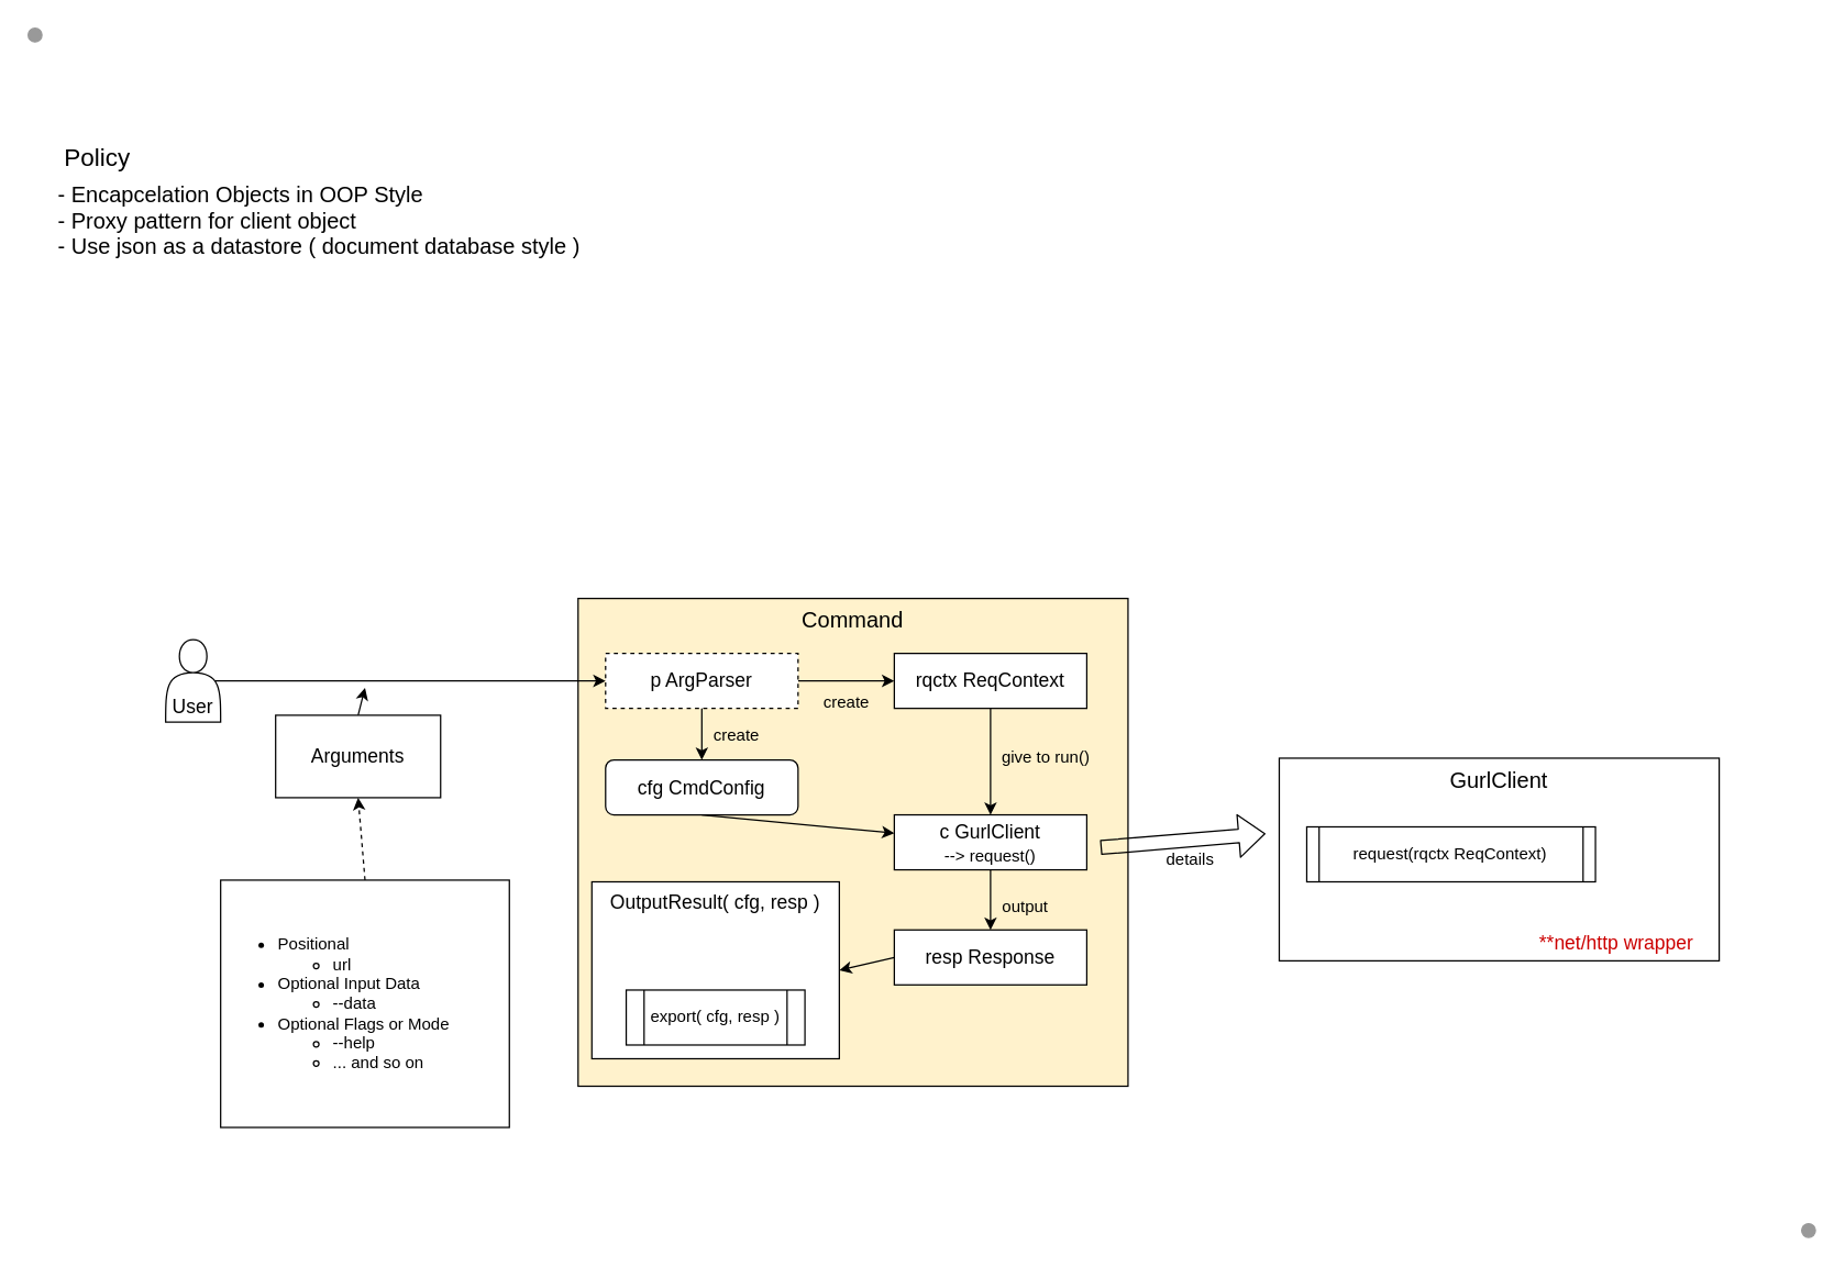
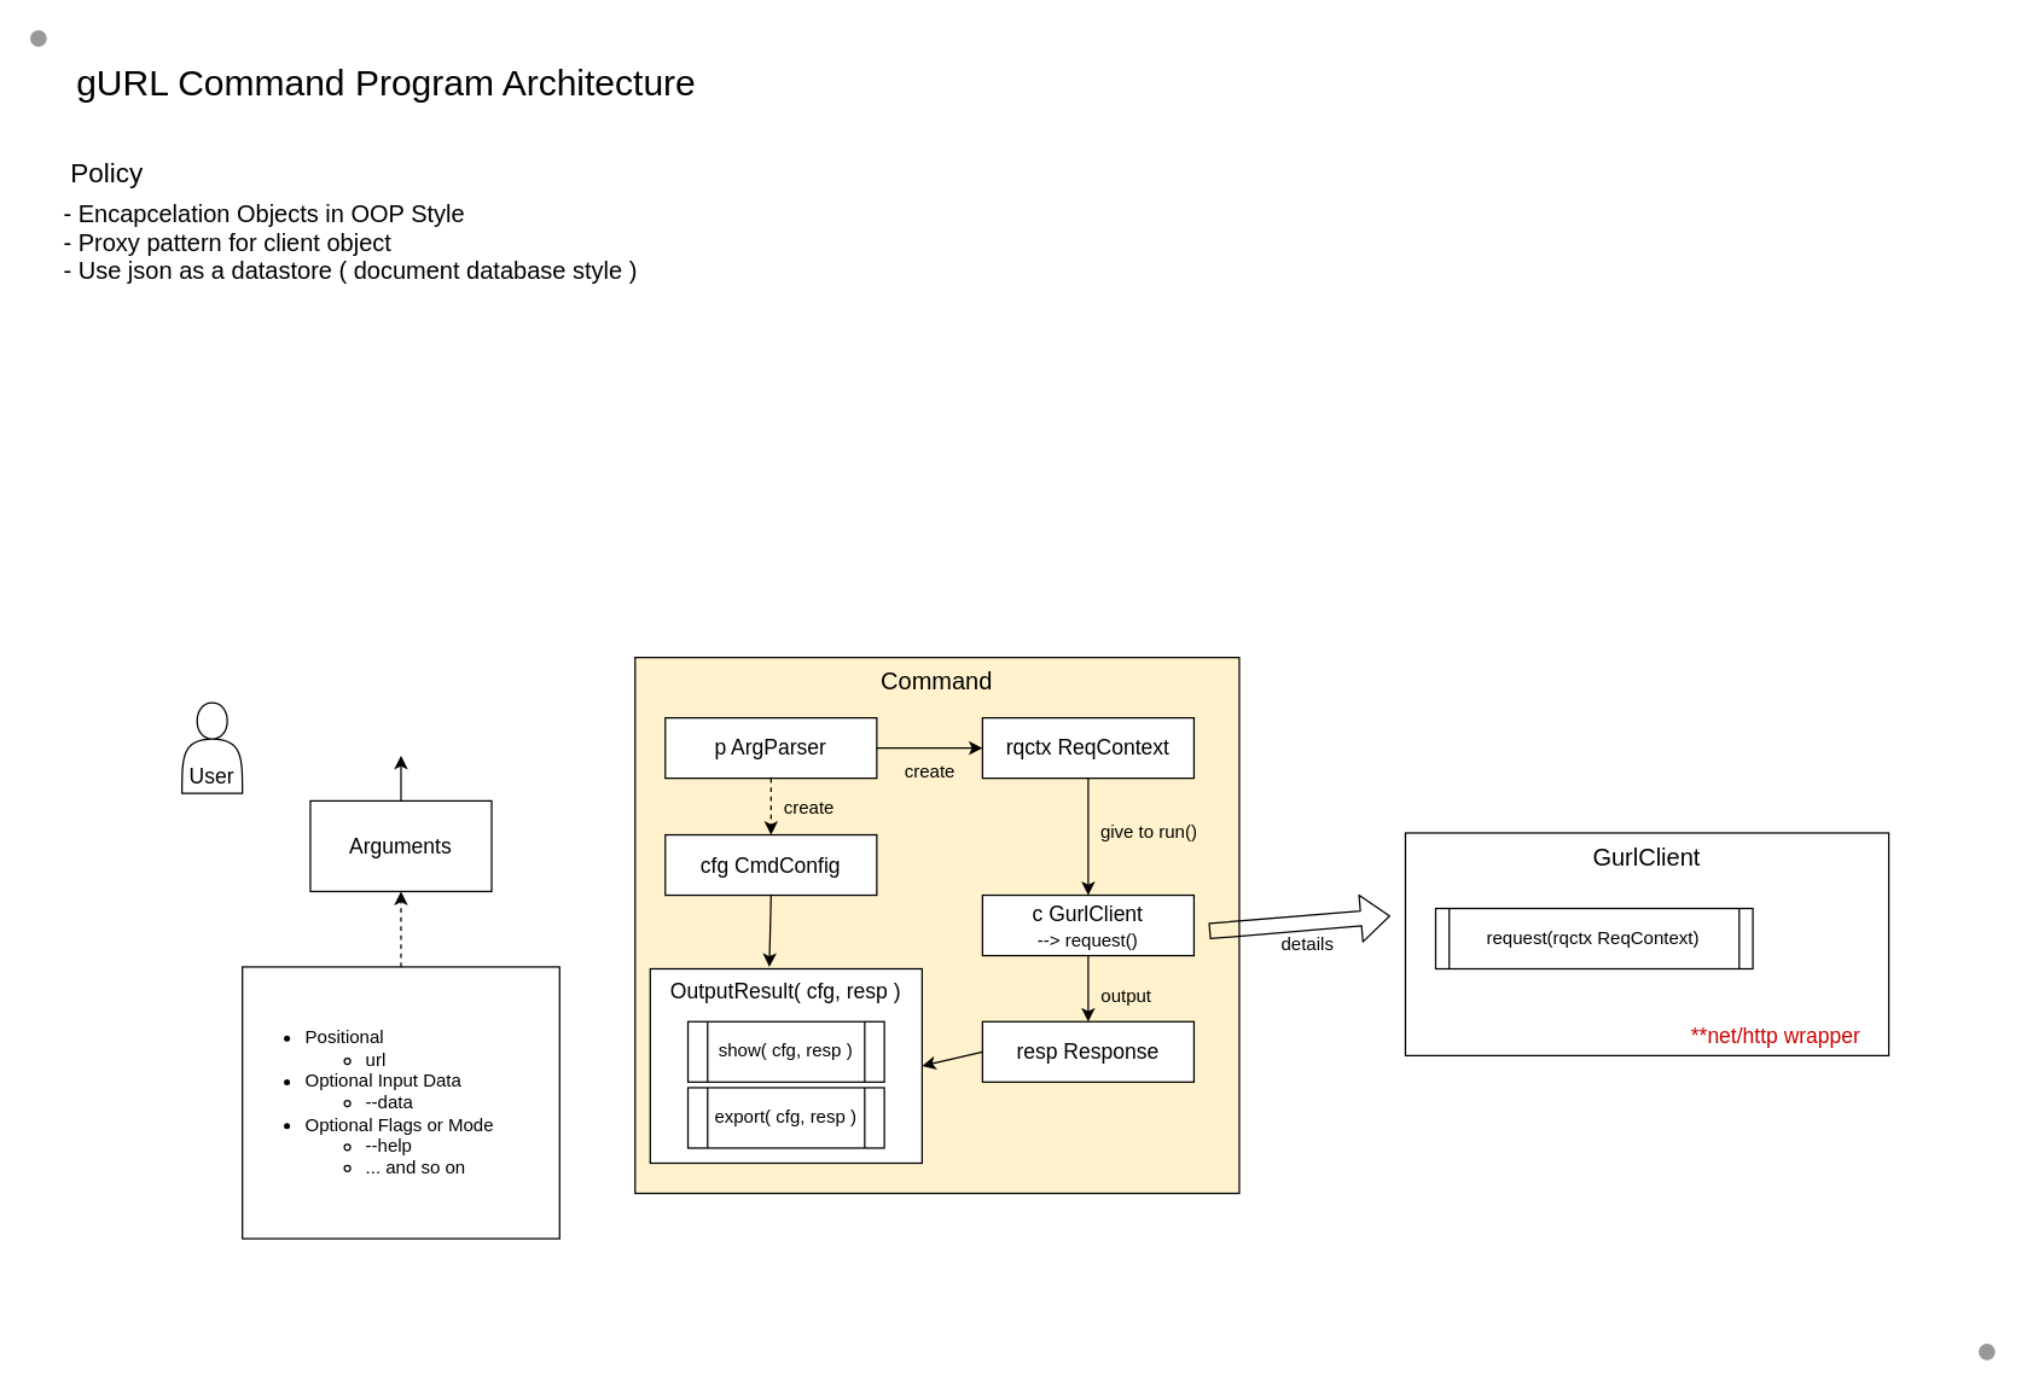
+ <mxCell id="3" value="gURL Command Program Architecture" style="text;html=1;align=center;verticalAlign=middle;resizable=0;points=[];autosize=1;strokeColor=none;fillColor=none;fontSize=24;" parent="1" vertex="1"><mxGeometry x="40" y="40" width="430" height="30" as="geometry" /></mxCell>
- <mxCell id="33" style="edgeStyle=none;html=1;exitX=0.9;exitY=0.5;exitDx=0;exitDy=0;exitPerimeter=0;entryX=0;entryY=0.5;entryDx=0;entryDy=0;fontSize=14;" parent="1" source="5" target="14" edge="1"><mxGeometry relative="1" as="geometry"><mxPoint x="410" y="495" as="targetPoint" /></mxGeometry></mxCell>
- <mxCell id="14" value="p ArgParser" style="whiteSpace=wrap;html=1;fontSize=14;dashed=1;" vertex="1" parent="1"><mxGeometry x="440" y="475" width="140" height="40" as="geometry" /></mxCell>
+ <mxCell id="14" value="p ArgParser" style="whiteSpace=wrap;html=1;fontSize=14;" vertex="1" parent="1"><mxGeometry x="440" y="475" width="140" height="40" as="geometry" /></mxCell>
- <mxCell id="31" style="edgeStyle=none;html=1;exitX=0.5;exitY=1;exitDx=0;exitDy=0;fontSize=12;" edge="1" parent="1" source="14" target="30"><mxGeometry relative="1" as="geometry"><mxPoint x="590" y="505" as="sourcePoint" /><mxPoint x="660" y="505" as="targetPoint" /></mxGeometry></mxCell>
+ <mxCell id="31" style="edgeStyle=none;html=1;exitX=0.5;exitY=1;exitDx=0;exitDy=0;fontSize=12;dashed=1;" edge="1" parent="1" source="14" target="30"><mxGeometry relative="1" as="geometry"><mxPoint x="590" y="505" as="sourcePoint" /><mxPoint x="660" y="505" as="targetPoint" /></mxGeometry></mxCell>
- <mxCell id="7" value="Arguments" style="whiteSpace=wrap;html=1;fontSize=14;" parent="1" vertex="1"><mxGeometry x="200" y="520" width="120" height="60" as="geometry" /></mxCell>
+ <mxCell id="7" value="Arguments" style="whiteSpace=wrap;html=1;fontSize=14;" parent="1" vertex="1"><mxGeometry x="205" y="530" width="120" height="60" as="geometry" /></mxCell>
- <mxCell id="30" value="cfg CmdConfig" style="whiteSpace=wrap;html=1;fontSize=14;rounded=1;" vertex="1" parent="1"><mxGeometry x="440" y="552.5" width="140" height="40" as="geometry" /></mxCell>
+ <mxCell id="30" value="cfg CmdConfig" style="whiteSpace=wrap;html=1;fontSize=14;" vertex="1" parent="1"><mxGeometry x="440" y="552.5" width="140" height="40" as="geometry" /></mxCell>
- <mxCell id="29" style="edgeStyle=none;html=1;exitX=0.5;exitY=1;exitDx=0;exitDy=0;fontSize=12;" edge="1" parent="1" source="30" target="16"><mxGeometry relative="1" as="geometry" /></mxCell>
+ <mxCell id="29" style="edgeStyle=none;html=1;exitX=0.5;exitY=1;exitDx=0;exitDy=0;entryX=0.438;entryY=-0.01;entryDx=0;entryDy=0;entryPerimeter=0;fontSize=12;" edge="1" parent="1" source="30" target="34"><mxGeometry relative="1" as="geometry" /></mxCell>
+ <mxCell id="35" value="show( cfg, resp )" style="shape=process;whiteSpace=wrap;html=1;backgroundOutline=1;fontSize=12;" vertex="1" parent="1"><mxGeometry x="455" y="676.25" width="130" height="40" as="geometry" /></mxCell>
